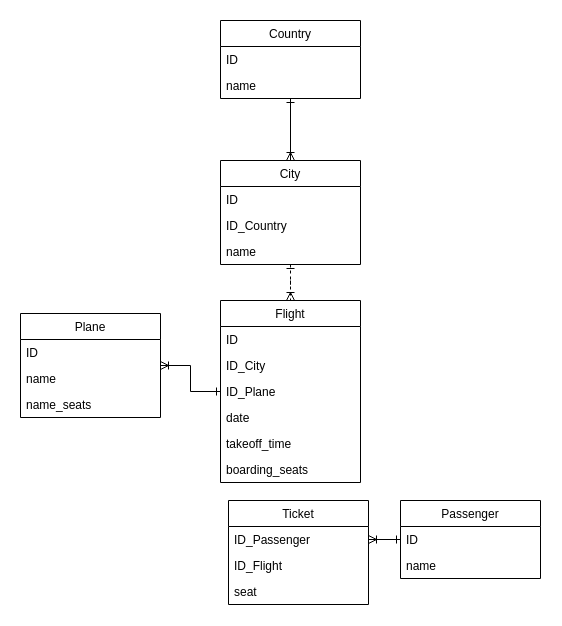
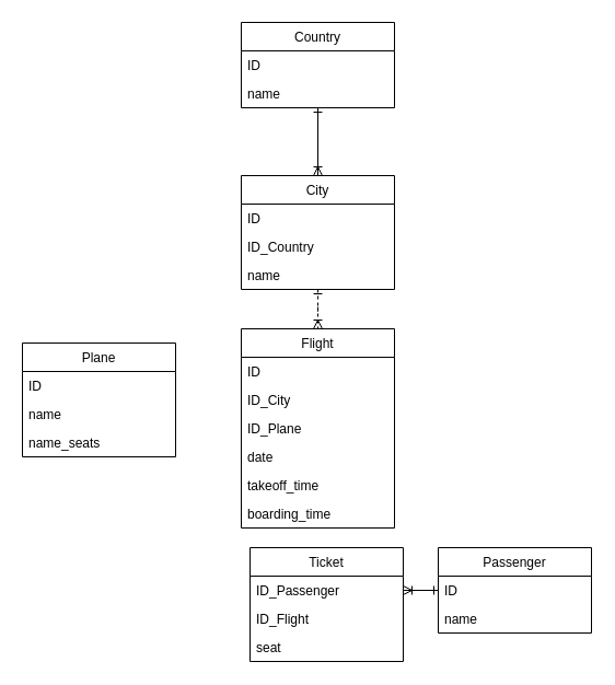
- <mxCell id="26" value="" style="edgeStyle=orthogonalEdgeStyle;rounded=0;orthogonalLoop=1;jettySize=auto;html=1;startArrow=ERoneToMany;startFill=0;endArrow=ERone;endFill=0;strokeColor=default;" parent="1" source="27" target="14" edge="1"><mxGeometry relative="1" as="geometry" /></mxCell>
- <mxCell id="17" value="boarding_seats" style="text;strokeColor=none;fillColor=none;align=left;verticalAlign=top;spacingLeft=4;spacingRight=4;overflow=hidden;rotatable=0;points=[[0,0.5],[1,0.5]];portConstraint=eastwest;" parent="11" vertex="1"><mxGeometry y="156" width="140" height="26" as="geometry" /></mxCell>
+ <mxCell id="17" value="boarding_time" style="text;strokeColor=none;fillColor=none;align=left;verticalAlign=top;spacingLeft=4;spacingRight=4;overflow=hidden;rotatable=0;points=[[0,0.5],[1,0.5]];portConstraint=eastwest;" parent="11" vertex="1"><mxGeometry y="156" width="140" height="26" as="geometry" /></mxCell>
